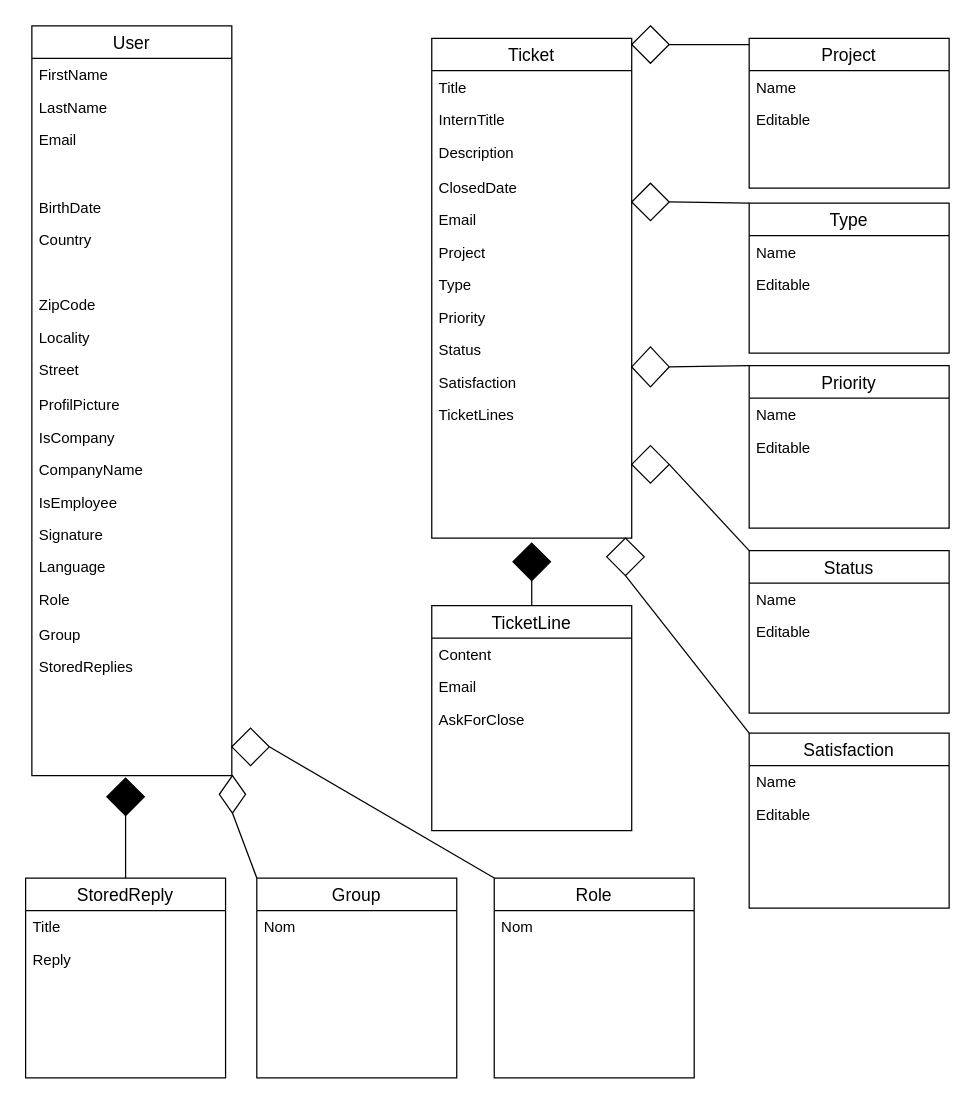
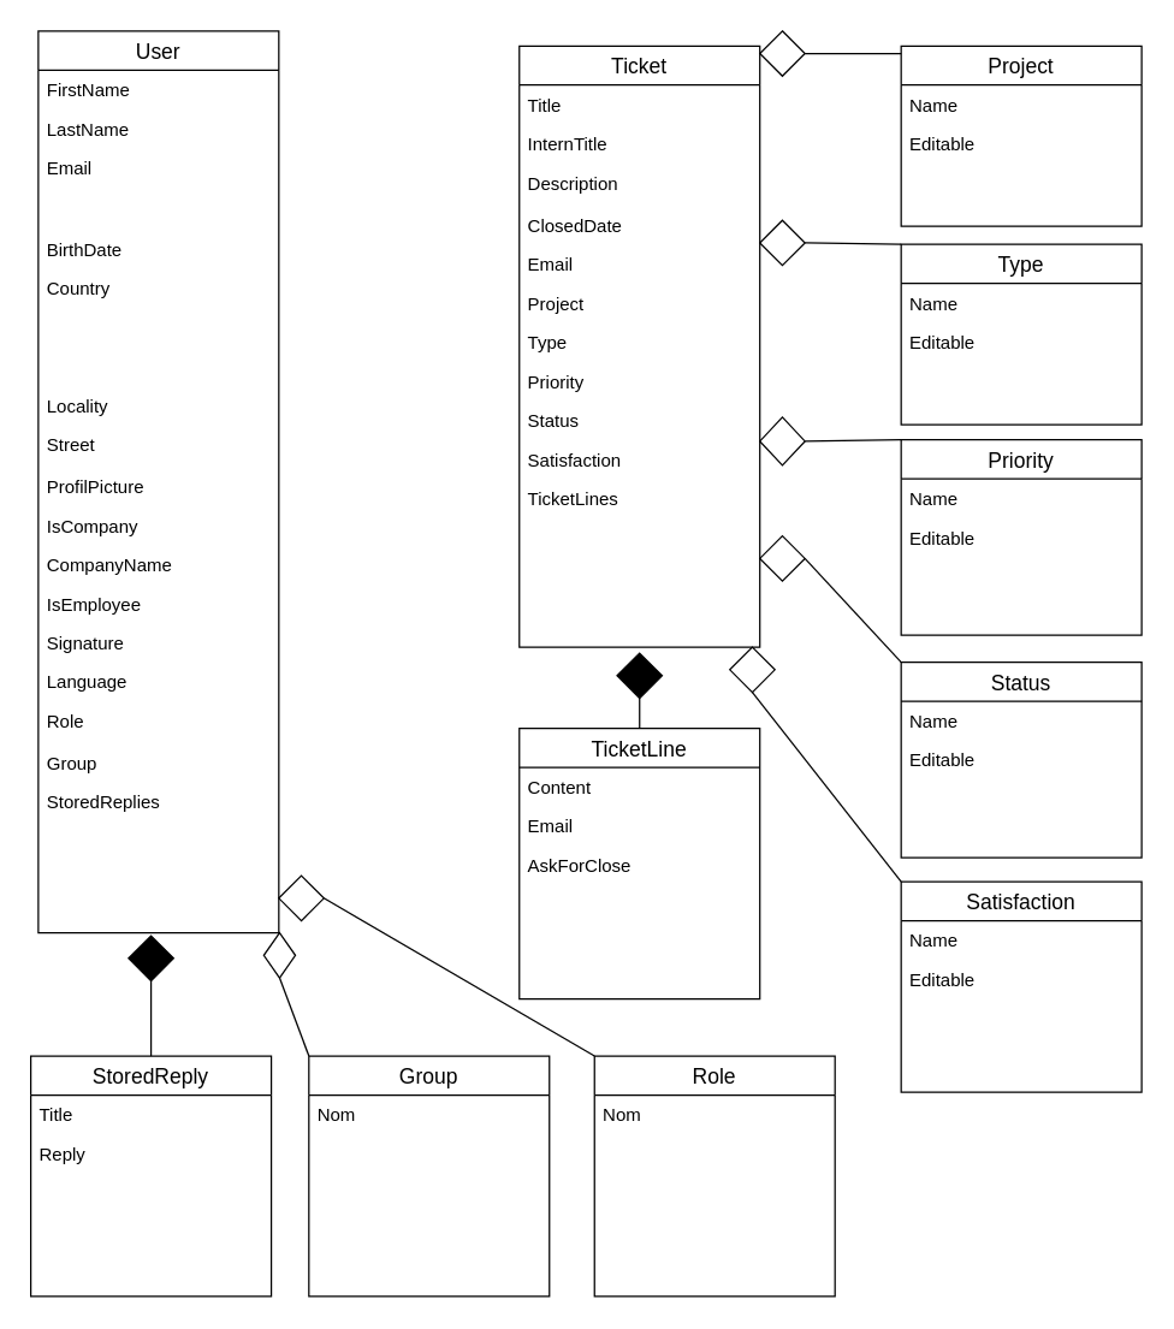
- <mxCell id="5" value="ZipCode" style="text;strokeColor=none;fillColor=none;spacingLeft=4;spacingRight=4;overflow=hidden;rotatable=0;points=[[0,0.5],[1,0.5]];portConstraint=eastwest;fontSize=12;" parent="1" vertex="1"><mxGeometry x="25" y="230" width="160" height="26" as="geometry" /></mxCell>
